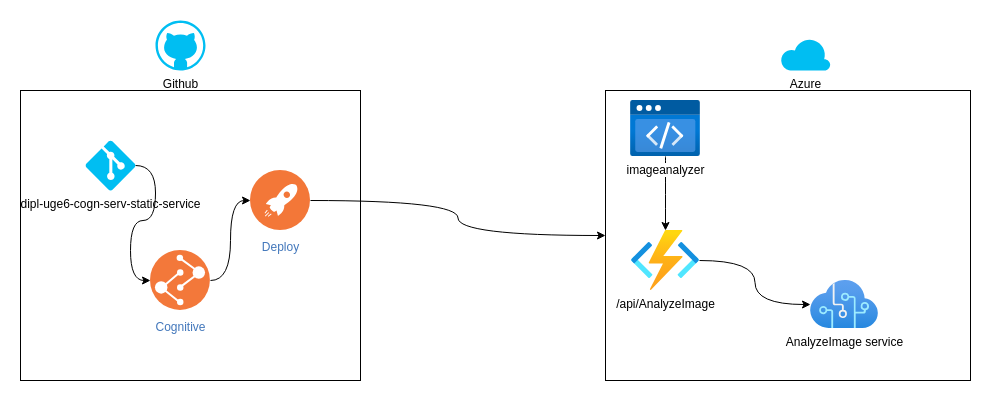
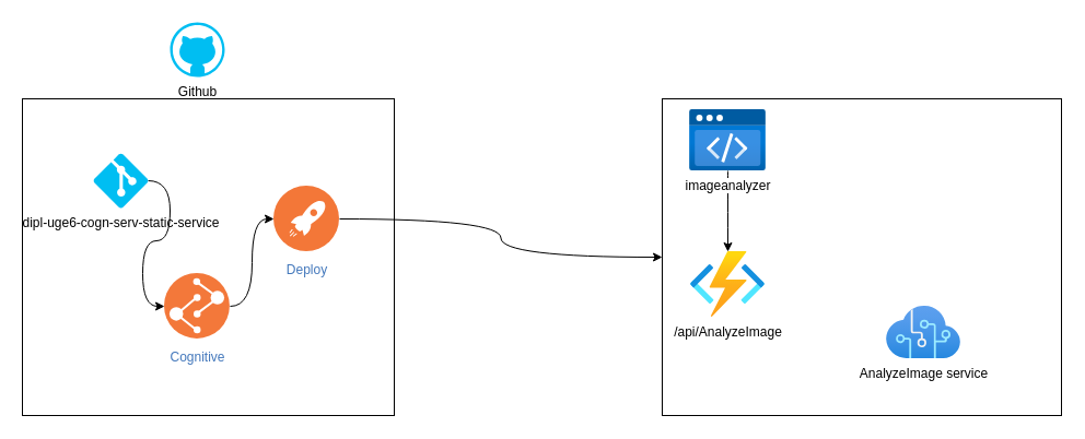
- <mxCell id="10" value="Azure" style="verticalLabelPosition=bottom;html=1;verticalAlign=top;align=center;strokeColor=none;fillColor=#00BEF2;shape=mxgraph.azure.cloud;" parent="1" vertex="1"><mxGeometry x="780" y="37.5" width="50" height="32.5" as="geometry" /></mxCell>
- <mxCell id="6" style="edgeStyle=orthogonalEdgeStyle;curved=1;rounded=0;orthogonalLoop=1;jettySize=auto;html=1;" parent="1" source="7" target="5" edge="1"><mxGeometry relative="1" as="geometry" /></mxCell>
